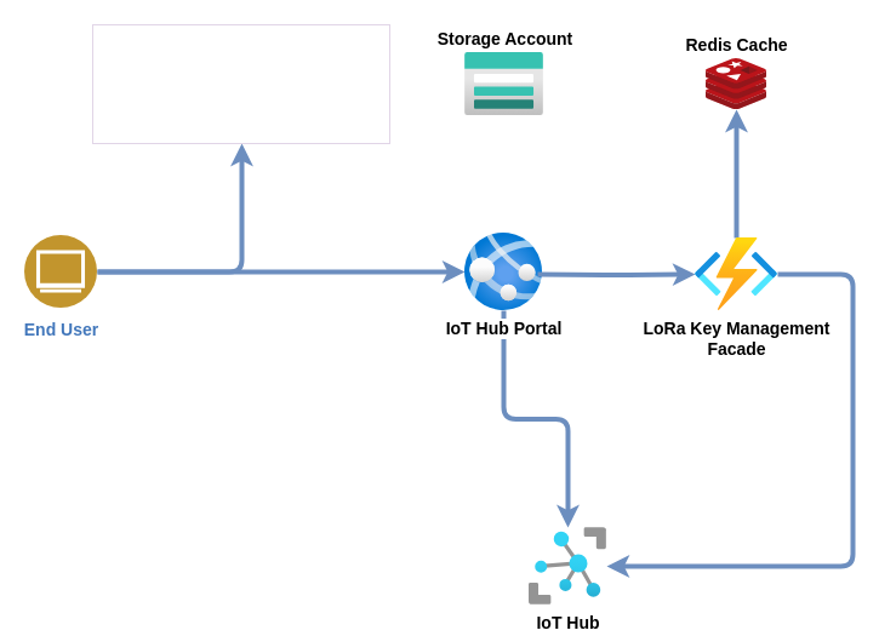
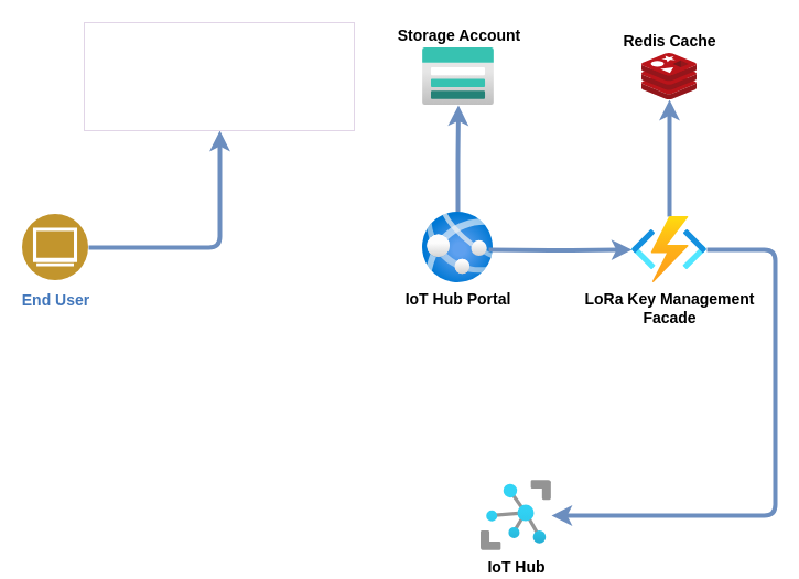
+ <mxCell id="3" style="edgeStyle=orthogonalEdgeStyle;rounded=1;orthogonalLoop=1;jettySize=auto;html=1;strokeColor=#6c8ebf;fillColor=#dae8fc;strokeWidth=4;" parent="1" source="4" target="6" edge="1"><mxGeometry relative="1" as="geometry" /></mxCell>
- <mxCell id="7" style="edgeStyle=orthogonalEdgeStyle;rounded=1;orthogonalLoop=1;jettySize=auto;html=1;exitX=1;exitY=0.5;exitDx=0;exitDy=0;fillColor=#dae8fc;strokeColor=#6c8ebf;strokeWidth=4;" parent="1" source="9" target="4" edge="1"><mxGeometry relative="1" as="geometry" /></mxCell>
- <mxCell id="2" style="edgeStyle=orthogonalEdgeStyle;rounded=1;orthogonalLoop=1;jettySize=auto;html=1;strokeColor=#6c8ebf;fillColor=#dae8fc;strokeWidth=4;" parent="1" source="4" target="5" edge="1"><mxGeometry relative="1" as="geometry" /></mxCell>
